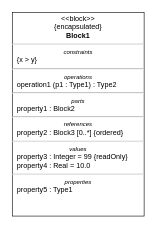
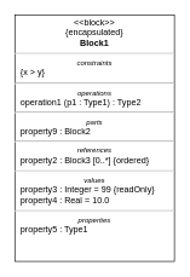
- <mxCell id="2" value="&lt;p style=&quot;margin:0px;margin-top:4px;text-align:center;&quot;&gt;&amp;lt;&amp;lt;block&amp;gt;&amp;gt;&lt;br/&gt;{encapsulated}&lt;br/&gt;&lt;b&gt;Block1&lt;/b&gt;&lt;/p&gt;&lt;hr/&gt;&lt;p style=&quot;font-size:10px;margin:0px;text-align:center;&quot;&gt;&lt;i&gt;constraints&lt;/i&gt;&lt;/p&gt;&lt;p style=&quot;margin:0px;margin-left:8px;text-align:left;&quot;&gt;{x &amp;gt; y}&lt;/p&gt;&lt;hr/&gt;&lt;p style=&quot;font-size:10px;margin:0px;text-align:center;&quot;&gt;&lt;i&gt;operations&lt;/i&gt;&lt;/p&gt;&lt;p style=&quot;margin:0px;margin-left:8px;text-align:left;&quot;&gt;operation1 (p1 : Type1) : Type2&lt;/p&gt;&lt;hr/&gt;&lt;p style=&quot;font-size:10px;margin:0px;text-align:center;&quot;&gt;&lt;i&gt;parts&lt;/i&gt;&lt;/p&gt;&lt;p style=&quot;margin:0px;margin-left:8px;text-align:left;&quot;&gt;property1 : Block2&lt;/p&gt;&lt;hr/&gt;&lt;p style=&quot;font-size:10px;margin:0px;text-align:center;&quot;&gt;&lt;i&gt;references&lt;/i&gt;&lt;/p&gt;&lt;p style=&quot;margin:0px;margin-left:8px;text-align:left;&quot;&gt;property2 : Block3 [0..*] {ordered}&lt;/p&gt;&lt;hr/&gt;&lt;p style=&quot;font-size:10px;margin:0px;text-align:center;&quot;&gt;&lt;i&gt;values&lt;/i&gt;&lt;/p&gt;&lt;p style=&quot;margin:0px;margin-left:8px;text-align:left;&quot;&gt;property3 : Integer = 99 {readOnly}&lt;br/&gt;property4 : Real = 10.0&lt;/p&gt;&lt;hr/&gt;&lt;p style=&quot;font-size:10px;margin:0px;text-align:center;&quot;&gt;&lt;i&gt;properties&lt;/i&gt;&lt;/p&gt;&lt;p style=&quot;margin:0px;margin-left:8px;text-align:left;&quot;&gt;property5 : Type1&lt;/p&gt;" style="shape=rect;html=1;overflow=fill;verticalAlign=top;align=left;whiteSpace=wrap;" parent="1" vertex="1"><mxGeometry x="20" y="20" width="220" height="340" as="geometry" /></mxCell>
+ <mxCell id="2" value="&lt;p style=&quot;margin:0px;margin-top:4px;text-align:center;&quot;&gt;&amp;lt;&amp;lt;block&amp;gt;&amp;gt;&lt;br/&gt;{encapsulated}&lt;br/&gt;&lt;b&gt;Block1&lt;/b&gt;&lt;/p&gt;&lt;hr/&gt;&lt;p style=&quot;font-size:10px;margin:0px;text-align:center;&quot;&gt;&lt;i&gt;constraints&lt;/i&gt;&lt;/p&gt;&lt;p style=&quot;margin:0px;margin-left:8px;text-align:left;&quot;&gt;{x &amp;gt; y}&lt;/p&gt;&lt;hr/&gt;&lt;p style=&quot;font-size:10px;margin:0px;text-align:center;&quot;&gt;&lt;i&gt;operations&lt;/i&gt;&lt;/p&gt;&lt;p style=&quot;margin:0px;margin-left:8px;text-align:left;&quot;&gt;operation1 (p1 : Type1) : Type2&lt;/p&gt;&lt;hr/&gt;&lt;p style=&quot;font-size:10px;margin:0px;text-align:center;&quot;&gt;&lt;i&gt;parts&lt;/i&gt;&lt;/p&gt;&lt;p style=&quot;margin:0px;margin-left:8px;text-align:left;&quot;&gt;property9 : Block2&lt;/p&gt;&lt;hr/&gt;&lt;p style=&quot;font-size:10px;margin:0px;text-align:center;&quot;&gt;&lt;i&gt;references&lt;/i&gt;&lt;/p&gt;&lt;p style=&quot;margin:0px;margin-left:8px;text-align:left;&quot;&gt;property2 : Block3 [0..*] {ordered}&lt;/p&gt;&lt;hr/&gt;&lt;p style=&quot;font-size:10px;margin:0px;text-align:center;&quot;&gt;&lt;i&gt;values&lt;/i&gt;&lt;/p&gt;&lt;p style=&quot;margin:0px;margin-left:8px;text-align:left;&quot;&gt;property3 : Integer = 99 {readOnly}&lt;br/&gt;property4 : Real = 10.0&lt;/p&gt;&lt;hr/&gt;&lt;p style=&quot;font-size:10px;margin:0px;text-align:center;&quot;&gt;&lt;i&gt;properties&lt;/i&gt;&lt;/p&gt;&lt;p style=&quot;margin:0px;margin-left:8px;text-align:left;&quot;&gt;property5 : Type1&lt;/p&gt;" style="shape=rect;html=1;overflow=fill;verticalAlign=top;align=left;whiteSpace=wrap;" parent="1" vertex="1"><mxGeometry x="20" y="20" width="220" height="340" as="geometry" /></mxCell>
